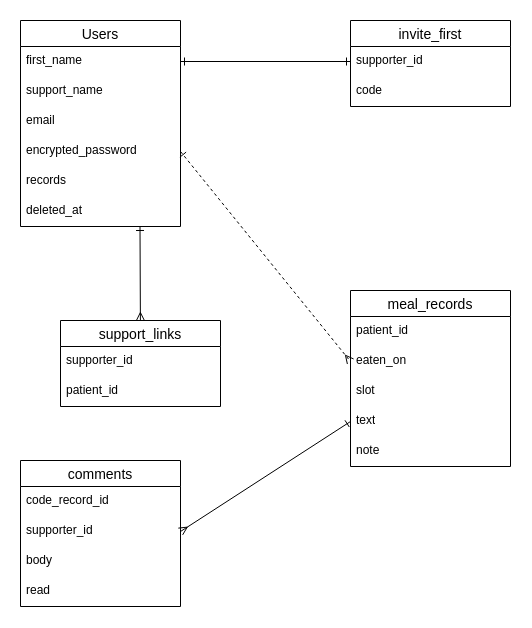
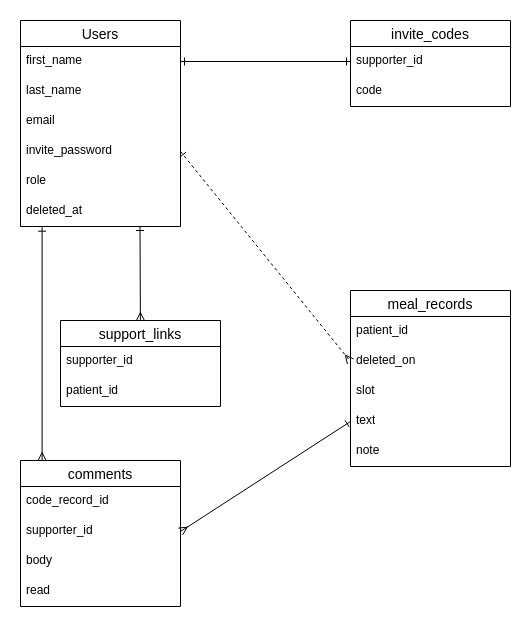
- <mxCell id="9" value="invite_first" style="swimlane;fontStyle=0;childLayout=stackLayout;horizontal=1;startSize=26;horizontalStack=0;resizeParent=1;resizeParentMax=0;resizeLast=0;collapsible=1;marginBottom=0;align=center;fontSize=14;" vertex="1" parent="1"><mxGeometry x="350" y="20" width="160" height="86" as="geometry" /></mxCell>
+ <mxCell id="9" value="invite_codes" style="swimlane;fontStyle=0;childLayout=stackLayout;horizontal=1;startSize=26;horizontalStack=0;resizeParent=1;resizeParentMax=0;resizeLast=0;collapsible=1;marginBottom=0;align=center;fontSize=14;" vertex="1" parent="1"><mxGeometry x="350" y="20" width="160" height="86" as="geometry" /></mxCell>
- <mxCell id="4" value="support_name" style="text;strokeColor=none;fillColor=none;spacingLeft=4;spacingRight=4;overflow=hidden;rotatable=0;points=[[0,0.5],[1,0.5]];portConstraint=eastwest;fontSize=12;whiteSpace=wrap;html=1;" vertex="1" parent="2"><mxGeometry y="56" width="160" height="30" as="geometry" /></mxCell>
+ <mxCell id="4" value="last_name" style="text;strokeColor=none;fillColor=none;spacingLeft=4;spacingRight=4;overflow=hidden;rotatable=0;points=[[0,0.5],[1,0.5]];portConstraint=eastwest;fontSize=12;whiteSpace=wrap;html=1;" vertex="1" parent="2"><mxGeometry y="56" width="160" height="30" as="geometry" /></mxCell>
- <mxCell id="6" value="encrypted_password" style="text;strokeColor=none;fillColor=none;spacingLeft=4;spacingRight=4;overflow=hidden;rotatable=0;points=[[0,0.5],[1,0.5]];portConstraint=eastwest;fontSize=12;whiteSpace=wrap;html=1;" vertex="1" parent="2"><mxGeometry y="116" width="160" height="30" as="geometry" /></mxCell>
+ <mxCell id="6" value="invite_password" style="text;strokeColor=none;fillColor=none;spacingLeft=4;spacingRight=4;overflow=hidden;rotatable=0;points=[[0,0.5],[1,0.5]];portConstraint=eastwest;fontSize=12;whiteSpace=wrap;html=1;" vertex="1" parent="2"><mxGeometry y="116" width="160" height="30" as="geometry" /></mxCell>
- <mxCell id="7" value="records" style="text;strokeColor=none;fillColor=none;spacingLeft=4;spacingRight=4;overflow=hidden;rotatable=0;points=[[0,0.5],[1,0.5]];portConstraint=eastwest;fontSize=12;whiteSpace=wrap;html=1;" vertex="1" parent="2"><mxGeometry y="146" width="160" height="30" as="geometry" /></mxCell>
+ <mxCell id="7" value="role" style="text;strokeColor=none;fillColor=none;spacingLeft=4;spacingRight=4;overflow=hidden;rotatable=0;points=[[0,0.5],[1,0.5]];portConstraint=eastwest;fontSize=12;whiteSpace=wrap;html=1;" vertex="1" parent="2"><mxGeometry y="146" width="160" height="30" as="geometry" /></mxCell>
+ <mxCell id="28" style="edgeStyle=none;html=1;exitX=0.135;exitY=1.022;exitDx=0;exitDy=0;exitPerimeter=0;endArrow=ERmany;endFill=0;startArrow=ERone;startFill=0;entryX=0.135;entryY=0;entryDx=0;entryDy=0;entryPerimeter=0;" edge="1" parent="1" source="8" target="21"><mxGeometry relative="1" as="geometry"><mxPoint x="42" y="430" as="targetPoint" /></mxGeometry></mxCell>
- <mxCell id="17" value="eaten_on" style="text;strokeColor=none;fillColor=none;spacingLeft=4;spacingRight=4;overflow=hidden;rotatable=0;points=[[0,0.5],[1,0.5]];portConstraint=eastwest;fontSize=12;whiteSpace=wrap;html=1;" vertex="1" parent="15"><mxGeometry y="56" width="160" height="30" as="geometry" /></mxCell>
+ <mxCell id="17" value="deleted_on" style="text;strokeColor=none;fillColor=none;spacingLeft=4;spacingRight=4;overflow=hidden;rotatable=0;points=[[0,0.5],[1,0.5]];portConstraint=eastwest;fontSize=12;whiteSpace=wrap;html=1;" vertex="1" parent="15"><mxGeometry y="56" width="160" height="30" as="geometry" /></mxCell>
